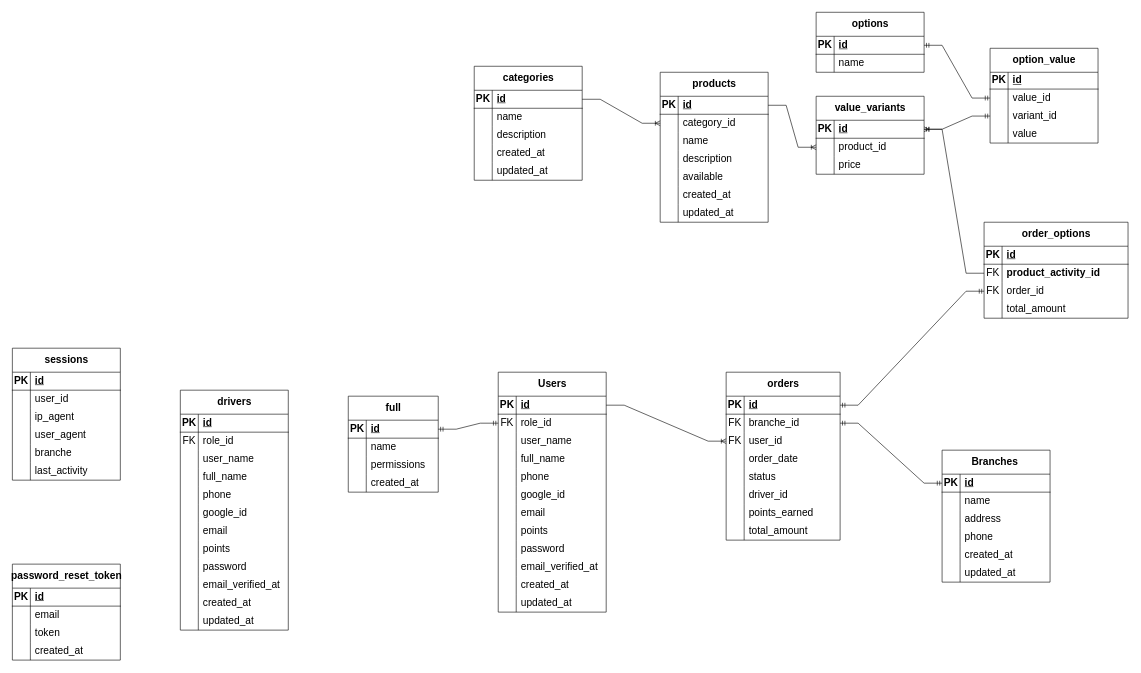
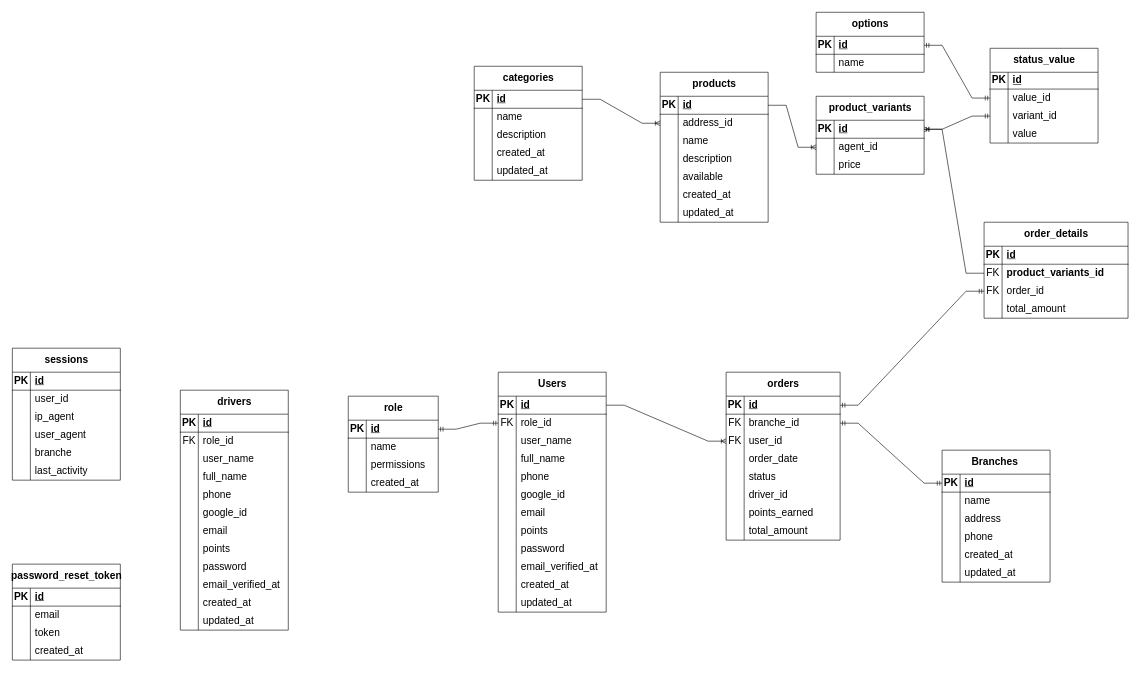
- <mxCell id="191" value="option_value" style="shape=table;startSize=40;container=1;collapsible=1;childLayout=tableLayout;fixedRows=1;rowLines=0;fontStyle=1;align=center;resizeLast=1;html=1;fontSize=17;" parent="1" vertex="1"><mxGeometry x="1650" y="80" width="180" height="158" as="geometry" /></mxCell>
+ <mxCell id="191" value="status_value" style="shape=table;startSize=40;container=1;collapsible=1;childLayout=tableLayout;fixedRows=1;rowLines=0;fontStyle=1;align=center;resizeLast=1;html=1;fontSize=17;" parent="1" vertex="1"><mxGeometry x="1650" y="80" width="180" height="158" as="geometry" /></mxCell>
- <mxCell id="204" value="value_variants" style="shape=table;startSize=40;container=1;collapsible=1;childLayout=tableLayout;fixedRows=1;rowLines=0;fontStyle=1;align=center;resizeLast=1;html=1;fontSize=17;" parent="1" vertex="1"><mxGeometry x="1360" y="160" width="180" height="130" as="geometry" /></mxCell>
+ <mxCell id="204" value="product_variants" style="shape=table;startSize=40;container=1;collapsible=1;childLayout=tableLayout;fixedRows=1;rowLines=0;fontStyle=1;align=center;resizeLast=1;html=1;fontSize=17;" parent="1" vertex="1"><mxGeometry x="1360" y="160" width="180" height="130" as="geometry" /></mxCell>
- <mxCell id="153" value="category_id" style="shape=partialRectangle;connectable=0;fillColor=none;top=0;left=0;bottom=0;right=0;align=left;spacingLeft=6;overflow=hidden;whiteSpace=wrap;html=1;labelBackgroundColor=none;fontColor=#000000;fontSize=17;" parent="151" vertex="1"><mxGeometry x="30" width="150" height="30" as="geometry"><mxRectangle width="150" height="30" as="alternateBounds" /></mxGeometry></mxCell>
+ <mxCell id="153" value="address_id" style="shape=partialRectangle;connectable=0;fillColor=none;top=0;left=0;bottom=0;right=0;align=left;spacingLeft=6;overflow=hidden;whiteSpace=wrap;html=1;labelBackgroundColor=none;fontColor=#000000;fontSize=17;" parent="151" vertex="1"><mxGeometry x="30" width="150" height="30" as="geometry"><mxRectangle width="150" height="30" as="alternateBounds" /></mxGeometry></mxCell>
- <mxCell id="210" value="&lt;div&gt;&lt;span class=&quot;text-sm px-1 rounded-sm !font-mono bg-sunset/10 text-rust dark:bg-dawn/10 dark:text-dawn&quot;&gt;product_id&lt;/span&gt;&lt;/div&gt;" style="shape=partialRectangle;connectable=0;fillColor=none;top=0;left=0;bottom=0;right=0;align=left;spacingLeft=6;overflow=hidden;whiteSpace=wrap;html=1;labelBackgroundColor=none;fontColor=#000000;fontSize=17;" parent="208" vertex="1"><mxGeometry x="30" width="150" height="30" as="geometry"><mxRectangle width="150" height="30" as="alternateBounds" /></mxGeometry></mxCell>
+ <mxCell id="210" value="&lt;div&gt;&lt;span class=&quot;text-sm px-1 rounded-sm !font-mono bg-sunset/10 text-rust dark:bg-dawn/10 dark:text-dawn&quot;&gt;agent_id&lt;/span&gt;&lt;/div&gt;" style="shape=partialRectangle;connectable=0;fillColor=none;top=0;left=0;bottom=0;right=0;align=left;spacingLeft=6;overflow=hidden;whiteSpace=wrap;html=1;labelBackgroundColor=none;fontColor=#000000;fontSize=17;" parent="208" vertex="1"><mxGeometry x="30" width="150" height="30" as="geometry"><mxRectangle width="150" height="30" as="alternateBounds" /></mxGeometry></mxCell>
- <mxCell id="117" value="order_options" style="shape=table;startSize=40;container=1;collapsible=1;childLayout=tableLayout;fixedRows=1;rowLines=0;fontStyle=1;align=center;resizeLast=1;html=1;fontSize=17;" parent="1" vertex="1"><mxGeometry x="1640" y="370" width="240" height="160" as="geometry" /></mxCell>
+ <mxCell id="117" value="order_details" style="shape=table;startSize=40;container=1;collapsible=1;childLayout=tableLayout;fixedRows=1;rowLines=0;fontStyle=1;align=center;resizeLast=1;html=1;fontSize=17;" parent="1" vertex="1"><mxGeometry x="1640" y="370" width="240" height="160" as="geometry" /></mxCell>
- <mxCell id="123" value="&lt;span style=&quot;font-weight: 700; text-align: center; text-wrap-mode: nowrap;&quot;&gt;product_activity_id&lt;/span&gt;" style="shape=partialRectangle;connectable=0;fillColor=none;top=0;left=0;bottom=0;right=0;align=left;spacingLeft=6;overflow=hidden;whiteSpace=wrap;html=1;fontSize=17;" parent="121" vertex="1"><mxGeometry x="30" width="210" height="30" as="geometry"><mxRectangle width="210" height="30" as="alternateBounds" /></mxGeometry></mxCell>
+ <mxCell id="123" value="&lt;span style=&quot;font-weight: 700; text-align: center; text-wrap-mode: nowrap;&quot;&gt;product_variants_id&lt;/span&gt;" style="shape=partialRectangle;connectable=0;fillColor=none;top=0;left=0;bottom=0;right=0;align=left;spacingLeft=6;overflow=hidden;whiteSpace=wrap;html=1;fontSize=17;" parent="121" vertex="1"><mxGeometry x="30" width="210" height="30" as="geometry"><mxRectangle width="210" height="30" as="alternateBounds" /></mxGeometry></mxCell>
- <mxCell id="177" value="full" style="shape=table;startSize=40;container=1;collapsible=1;childLayout=tableLayout;fixedRows=1;rowLines=0;fontStyle=1;align=center;resizeLast=1;html=1;fontSize=17;" parent="1" vertex="1"><mxGeometry x="580" y="660" width="150" height="160" as="geometry" /></mxCell>
+ <mxCell id="177" value="role" style="shape=table;startSize=40;container=1;collapsible=1;childLayout=tableLayout;fixedRows=1;rowLines=0;fontStyle=1;align=center;resizeLast=1;html=1;fontSize=17;" parent="1" vertex="1"><mxGeometry x="580" y="660" width="150" height="160" as="geometry" /></mxCell>
